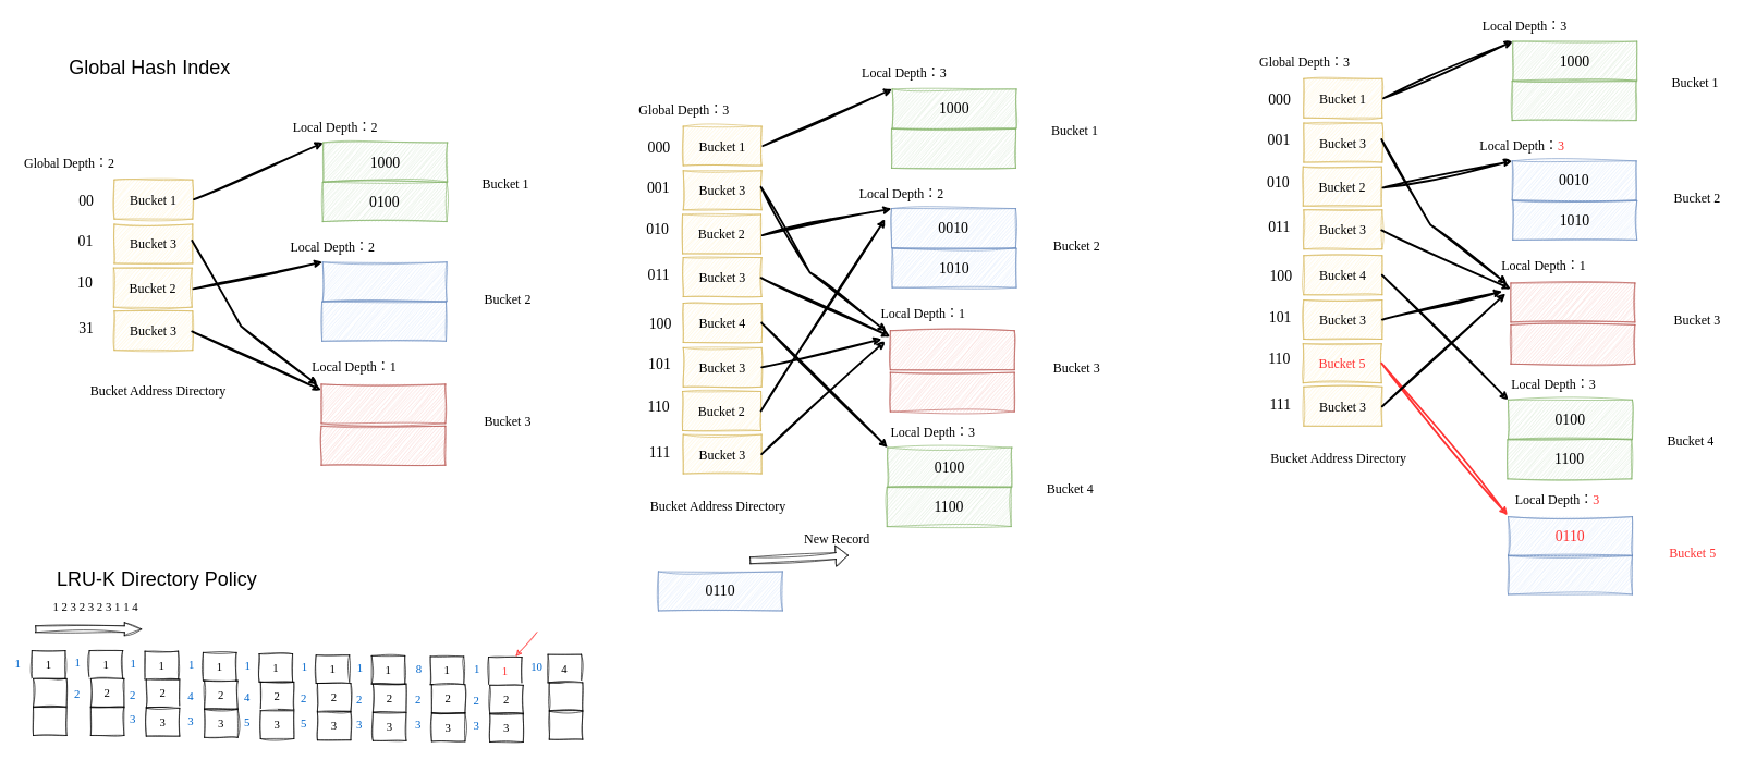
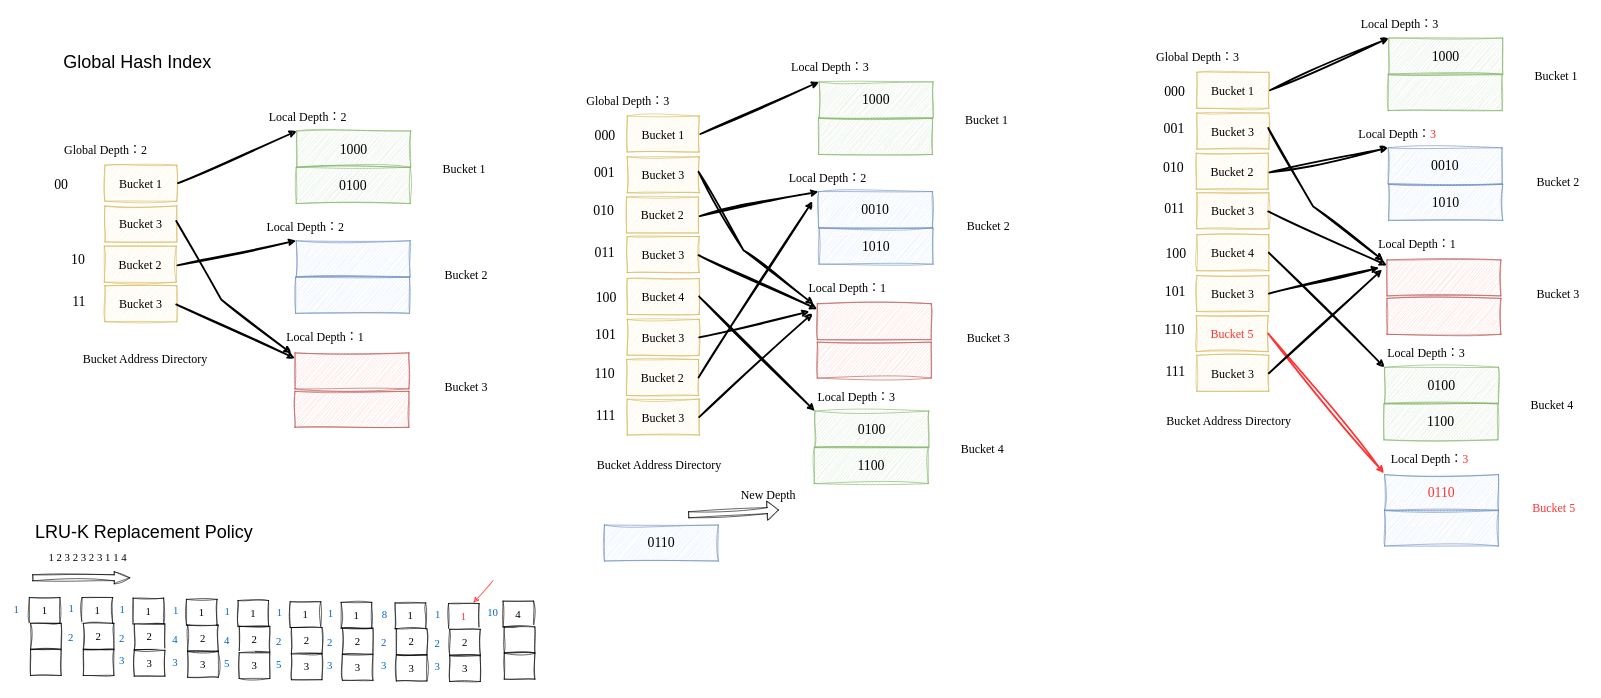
- <mxCell id="53" value="&lt;font style=&quot;font-size: 20px;&quot;&gt;Global Depth：2&lt;/font&gt;" style="text;html=1;align=center;verticalAlign=middle;resizable=0;points=[];autosize=1;strokeColor=none;fillColor=none;fontFamily=Comic Sans MS;" parent="1" vertex="1"><mxGeometry x="20" y="231" width="170" height="36" as="geometry" /></mxCell>
+ <mxCell id="53" value="&lt;font style=&quot;font-size: 20px;&quot;&gt;Global Depth：2&lt;/font&gt;" style="text;html=1;align=center;verticalAlign=middle;resizable=0;points=[];autosize=1;strokeColor=none;fillColor=none;fontFamily=Comic Sans MS;" parent="1" vertex="1"><mxGeometry x="90" y="231" width="170" height="36" as="geometry" /></mxCell>
- <mxCell id="66" value="&lt;span style=&quot;color: rgb(0, 0, 0); font-family: &amp;quot;Comic Sans MS&amp;quot;; font-size: 23px; font-style: normal; font-variant-ligatures: normal; font-variant-caps: normal; font-weight: 400; letter-spacing: normal; orphans: 2; text-align: center; text-indent: 0px; text-transform: none; widows: 2; word-spacing: 0px; -webkit-text-stroke-width: 0px; background-color: rgb(255, 255, 255); text-decoration-thickness: initial; text-decoration-style: initial; text-decoration-color: initial; float: none; display: inline !important;&quot;&gt;00&lt;/span&gt;" style="text;whiteSpace=wrap;html=1;" parent="1" vertex="1"><mxGeometry x="118" y="287" width="56" height="50" as="geometry" /></mxCell>
+ <mxCell id="66" value="&lt;span style=&quot;color: rgb(0, 0, 0); font-family: &amp;quot;Comic Sans MS&amp;quot;; font-size: 23px; font-style: normal; font-variant-ligatures: normal; font-variant-caps: normal; font-weight: 400; letter-spacing: normal; orphans: 2; text-align: center; text-indent: 0px; text-transform: none; widows: 2; word-spacing: 0px; -webkit-text-stroke-width: 0px; background-color: rgb(255, 255, 255); text-decoration-thickness: initial; text-decoration-style: initial; text-decoration-color: initial; float: none; display: inline !important;&quot;&gt;00&lt;/span&gt;" style="text;whiteSpace=wrap;html=1;" parent="1" vertex="1"><mxGeometry x="88" y="287" width="56" height="50" as="geometry" /></mxCell>
- <mxCell id="67" value="&lt;span style=&quot;color: rgb(0, 0, 0); font-family: &amp;quot;Comic Sans MS&amp;quot;; font-size: 23px; font-style: normal; font-variant-ligatures: normal; font-variant-caps: normal; font-weight: 400; letter-spacing: normal; orphans: 2; text-align: center; text-indent: 0px; text-transform: none; widows: 2; word-spacing: 0px; -webkit-text-stroke-width: 0px; background-color: rgb(255, 255, 255); text-decoration-thickness: initial; text-decoration-style: initial; text-decoration-color: initial; float: none; display: inline !important;&quot;&gt;01&lt;/span&gt;" style="text;whiteSpace=wrap;html=1;" parent="1" vertex="1"><mxGeometry x="117" y="349" width="52" height="50" as="geometry" /></mxCell>
- <mxCell id="69" value="&lt;span style=&quot;color: rgb(0, 0, 0); font-family: &amp;quot;Comic Sans MS&amp;quot;; font-size: 23px; font-style: normal; font-variant-ligatures: normal; font-variant-caps: normal; font-weight: 400; letter-spacing: normal; orphans: 2; text-align: center; text-indent: 0px; text-transform: none; widows: 2; word-spacing: 0px; -webkit-text-stroke-width: 0px; background-color: rgb(255, 255, 255); text-decoration-thickness: initial; text-decoration-style: initial; text-decoration-color: initial; float: none; display: inline !important;&quot;&gt;31&lt;/span&gt;" style="text;whiteSpace=wrap;html=1;" parent="1" vertex="1"><mxGeometry x="118" y="483" width="49" height="50" as="geometry" /></mxCell>
+ <mxCell id="69" value="&lt;span style=&quot;color: rgb(0, 0, 0); font-family: &amp;quot;Comic Sans MS&amp;quot;; font-size: 23px; font-style: normal; font-variant-ligatures: normal; font-variant-caps: normal; font-weight: 400; letter-spacing: normal; orphans: 2; text-align: center; text-indent: 0px; text-transform: none; widows: 2; word-spacing: 0px; -webkit-text-stroke-width: 0px; background-color: rgb(255, 255, 255); text-decoration-thickness: initial; text-decoration-style: initial; text-decoration-color: initial; float: none; display: inline !important;&quot;&gt;11&lt;/span&gt;" style="text;whiteSpace=wrap;html=1;" parent="1" vertex="1"><mxGeometry x="118" y="483" width="49" height="50" as="geometry" /></mxCell>
- <mxCell id="72" value="&lt;font style=&quot;font-size: 20px;&quot;&gt;New Record&lt;/font&gt;" style="text;html=1;align=center;verticalAlign=middle;resizable=0;points=[];autosize=1;strokeColor=none;fillColor=none;fontFamily=Comic Sans MS;" parent="1" vertex="1"><mxGeometry x="1215" y="806" width="130" height="36" as="geometry" /></mxCell>
+ <mxCell id="72" value="&lt;font style=&quot;font-size: 20px;&quot;&gt;New Depth&lt;/font&gt;" style="text;html=1;align=center;verticalAlign=middle;resizable=0;points=[];autosize=1;strokeColor=none;fillColor=none;fontFamily=Comic Sans MS;" parent="1" vertex="1"><mxGeometry x="1215" y="806" width="130" height="36" as="geometry" /></mxCell>
- <mxCell id="120" value="&lt;font style=&quot;font-size: 30px;&quot;&gt;LRU-K Directory Policy&lt;br&gt;&lt;/font&gt;" style="text;html=1;align=center;verticalAlign=middle;resizable=0;points=[];autosize=1;strokeColor=none;fillColor=none;" vertex="1" parent="1"><mxGeometry x="48" y="863" width="381" height="48" as="geometry" /></mxCell>
+ <mxCell id="120" value="&lt;font style=&quot;font-size: 30px;&quot;&gt;LRU-K Replacement Policy&lt;br&gt;&lt;/font&gt;" style="text;html=1;align=center;verticalAlign=middle;resizable=0;points=[];autosize=1;strokeColor=none;fillColor=none;" vertex="1" parent="1"><mxGeometry x="48" y="863" width="381" height="48" as="geometry" /></mxCell>
